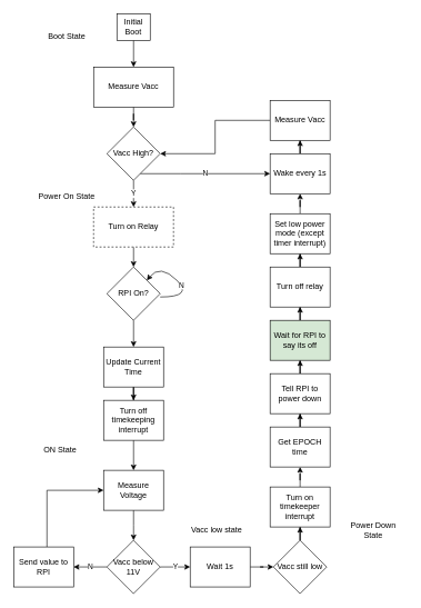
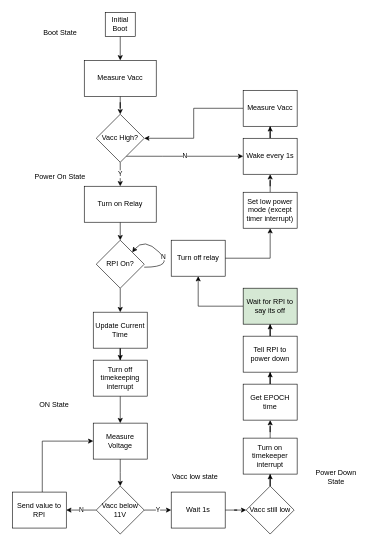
- <mxCell id="10" value="Turn on Relay" style="whiteSpace=wrap;html=1;dashed=1;" vertex="1" parent="1"><mxGeometry x="140" y="310" width="120" height="60" as="geometry" /></mxCell>
+ <mxCell id="10" value="Turn on Relay" style="whiteSpace=wrap;html=1;" vertex="1" parent="1"><mxGeometry x="140" y="310" width="120" height="60" as="geometry" /></mxCell>
- <mxCell id="43" value="Turn off relay" style="whiteSpace=wrap;html=1;" vertex="1" parent="1"><mxGeometry x="405" y="400" width="90" height="60" as="geometry" /></mxCell>
+ <mxCell id="43" value="Turn off relay" style="whiteSpace=wrap;html=1;" vertex="1" parent="1"><mxGeometry x="285" y="400" width="90" height="60" as="geometry" /></mxCell>
